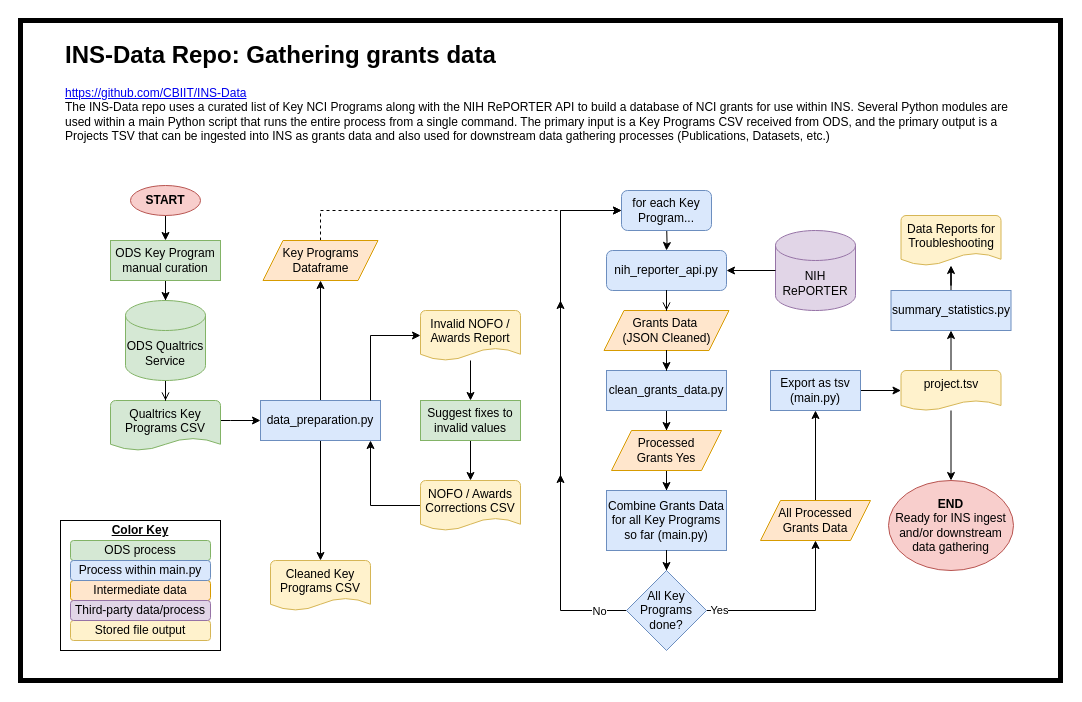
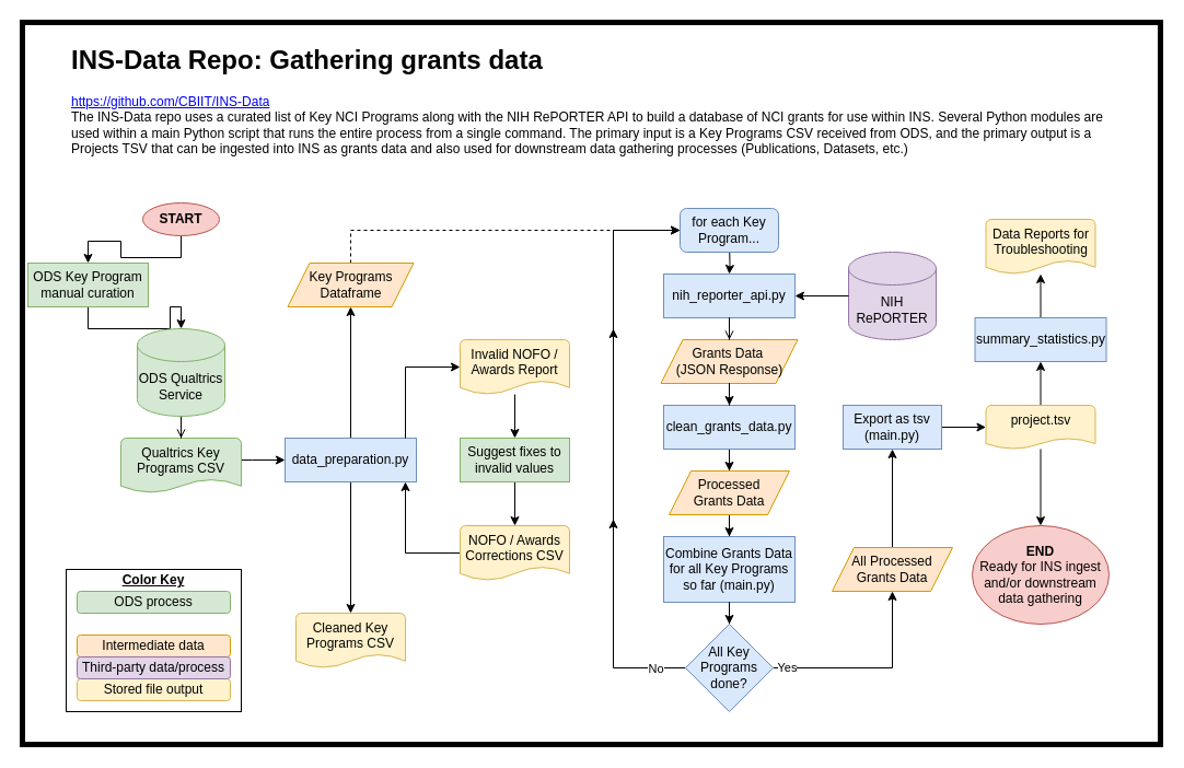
- <mxCell id="50" value="Data Reports for Troubleshooting" style="strokeWidth=1;html=1;shape=mxgraph.flowchart.document2;whiteSpace=wrap;size=0.25;fillColor=#fff2cc;strokeColor=#d6b656;verticalAlign=top;" parent="1" vertex="1"><mxGeometry x="900.5" y="215" width="100" height="50" as="geometry" /></mxCell>
+ <mxCell id="50" value="Data Reports for Troubleshooting" style="strokeWidth=1;html=1;shape=mxgraph.flowchart.document2;whiteSpace=wrap;size=0.25;fillColor=#fff2cc;strokeColor=#d6b656;verticalAlign=top;" parent="1" vertex="1"><mxGeometry x="900.5" y="200" width="100" height="50" as="geometry" /></mxCell>
- <mxCell id="6" value="ODS Key Program manual curation" style="rounded=0;whiteSpace=wrap;html=1;verticalLabelPosition=middle;shape=label;size=0.23;arcSize=10;flipV=1;labelPosition=center;fillColor=#d5e8d4;strokeColor=#82b366;" parent="1" vertex="1"><mxGeometry x="110" y="240" width="110" height="40" as="geometry" /></mxCell>
+ <mxCell id="6" value="ODS Key Program manual curation" style="rounded=0;whiteSpace=wrap;html=1;verticalLabelPosition=middle;shape=label;size=0.23;arcSize=10;flipV=1;labelPosition=center;fillColor=#d5e8d4;strokeColor=#82b366;" parent="1" vertex="1"><mxGeometry x="25" y="240" width="110" height="40" as="geometry" /></mxCell>
- <mxCell id="18" value="nih_reporter_api.py" style="whiteSpace=wrap;html=1;fillColor=#dae8fc;strokeColor=#6c8ebf;rounded=1;" parent="1" vertex="1"><mxGeometry x="606" y="250" width="120" height="40" as="geometry" /></mxCell>
+ <mxCell id="18" value="nih_reporter_api.py" style="rounded=0;whiteSpace=wrap;html=1;fillColor=#dae8fc;strokeColor=#6c8ebf;" parent="1" vertex="1"><mxGeometry x="606" y="250" width="120" height="40" as="geometry" /></mxCell>
- <mxCell id="19" value="Grants Data&amp;nbsp;&lt;br&gt;(JSON Cleaned)" style="shape=parallelogram;perimeter=parallelogramPerimeter;whiteSpace=wrap;html=1;fixedSize=1;fillColor=#ffe6cc;strokeColor=#d79b00;" parent="1" vertex="1"><mxGeometry x="603.5" y="310" width="125" height="40" as="geometry" /></mxCell>
+ <mxCell id="19" value="Grants Data&amp;nbsp;&lt;br&gt;(JSON Response)" style="shape=parallelogram;perimeter=parallelogramPerimeter;whiteSpace=wrap;html=1;fixedSize=1;fillColor=#ffe6cc;strokeColor=#d79b00;" parent="1" vertex="1"><mxGeometry x="603.5" y="310" width="125" height="40" as="geometry" /></mxCell>
- <mxCell id="25" value="Processed &lt;br&gt;Grants Yes" style="shape=parallelogram;perimeter=parallelogramPerimeter;whiteSpace=wrap;html=1;fixedSize=1;fillColor=#ffe6cc;strokeColor=#d79b00;" parent="1" vertex="1"><mxGeometry x="611" y="430" width="110" height="40" as="geometry" /></mxCell>
+ <mxCell id="25" value="Processed &lt;br&gt;Grants Data" style="shape=parallelogram;perimeter=parallelogramPerimeter;whiteSpace=wrap;html=1;fixedSize=1;fillColor=#ffe6cc;strokeColor=#d79b00;" parent="1" vertex="1"><mxGeometry x="611" y="430" width="110" height="40" as="geometry" /></mxCell>
- <mxCell id="46" value="Process within main.py" style="rounded=1;whiteSpace=wrap;html=1;fillColor=#dae8fc;strokeColor=#6c8ebf;" parent="1" vertex="1"><mxGeometry x="70" y="560" width="140" height="20" as="geometry" /></mxCell>
